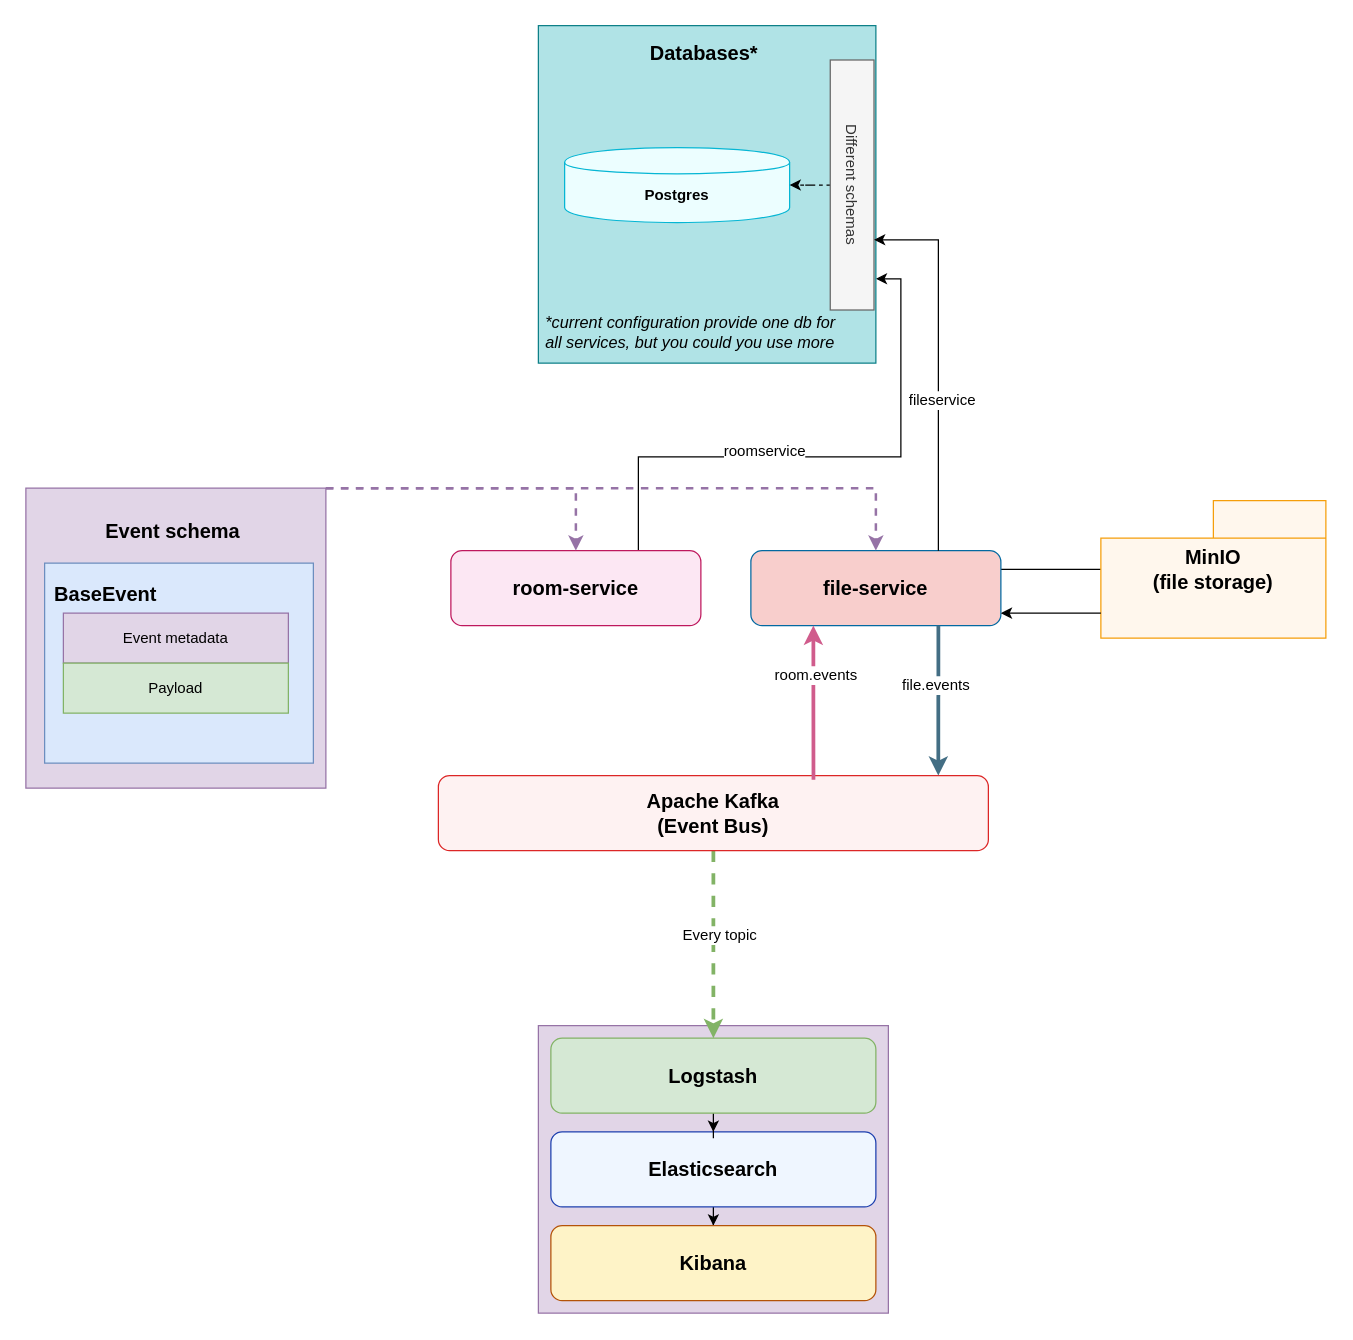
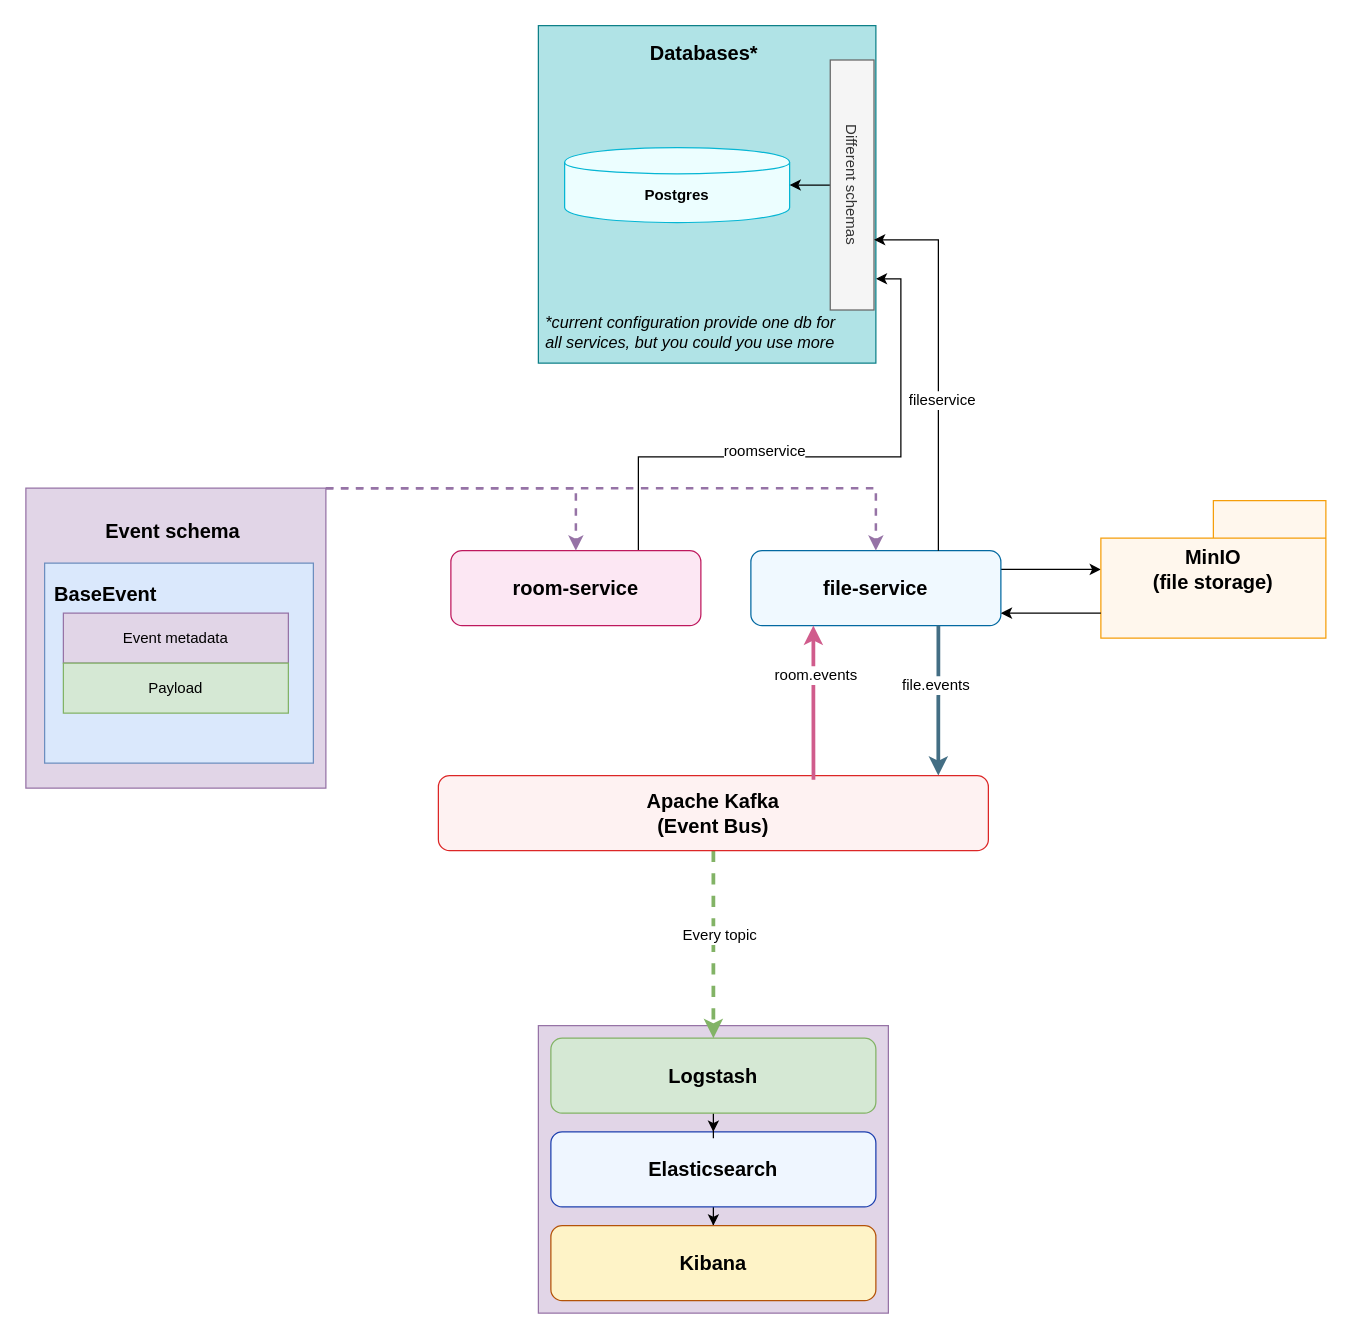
- <mxCell id="27" style="edgeStyle=orthogonalEdgeStyle;rounded=0;orthogonalLoop=1;jettySize=auto;html=1;fontFamily=Helvetica;fontSize=12;fontColor=default;dashed=1;" edge="1" parent="1" source="28" target="25"><mxGeometry relative="1" as="geometry" /></mxCell>
+ <mxCell id="27" style="edgeStyle=orthogonalEdgeStyle;rounded=0;orthogonalLoop=1;jettySize=auto;html=1;fontFamily=Helvetica;fontSize=12;fontColor=default;" edge="1" parent="1" source="28" target="25"><mxGeometry relative="1" as="geometry" /></mxCell>
- <mxCell id="6" style="edgeStyle=orthogonalEdgeStyle;rounded=0;orthogonalLoop=1;jettySize=auto;html=1;exitX=1;exitY=0.25;exitDx=0;exitDy=0;fontFamily=Helvetica;fontSize=12;fontColor=default;endArrow=none;" edge="1" parent="1" source="7" target="11"><mxGeometry relative="1" as="geometry" /></mxCell>
+ <mxCell id="6" style="edgeStyle=orthogonalEdgeStyle;rounded=0;orthogonalLoop=1;jettySize=auto;html=1;exitX=1;exitY=0.25;exitDx=0;exitDy=0;fontFamily=Helvetica;fontSize=12;fontColor=default;" edge="1" parent="1" source="7" target="11"><mxGeometry relative="1" as="geometry" /></mxCell>
- <mxCell id="7" value="&lt;b&gt;&lt;font style=&quot;font-size: 16px;&quot;&gt;file-service&lt;/font&gt;&lt;/b&gt;" style="rounded=1;whiteSpace=wrap;html=1;fillColor=#f8cecc;strokeColor=#0369A1;fontSize=12;" vertex="1" parent="1"><mxGeometry x="600" y="440" width="200" height="60" as="geometry" /></mxCell>
+ <mxCell id="7" value="&lt;b&gt;&lt;font style=&quot;font-size: 16px;&quot;&gt;file-service&lt;/font&gt;&lt;/b&gt;" style="rounded=1;whiteSpace=wrap;html=1;fillColor=#F0F9FF;strokeColor=#0369A1;fontSize=12;" vertex="1" parent="1"><mxGeometry x="600" y="440" width="200" height="60" as="geometry" /></mxCell>
